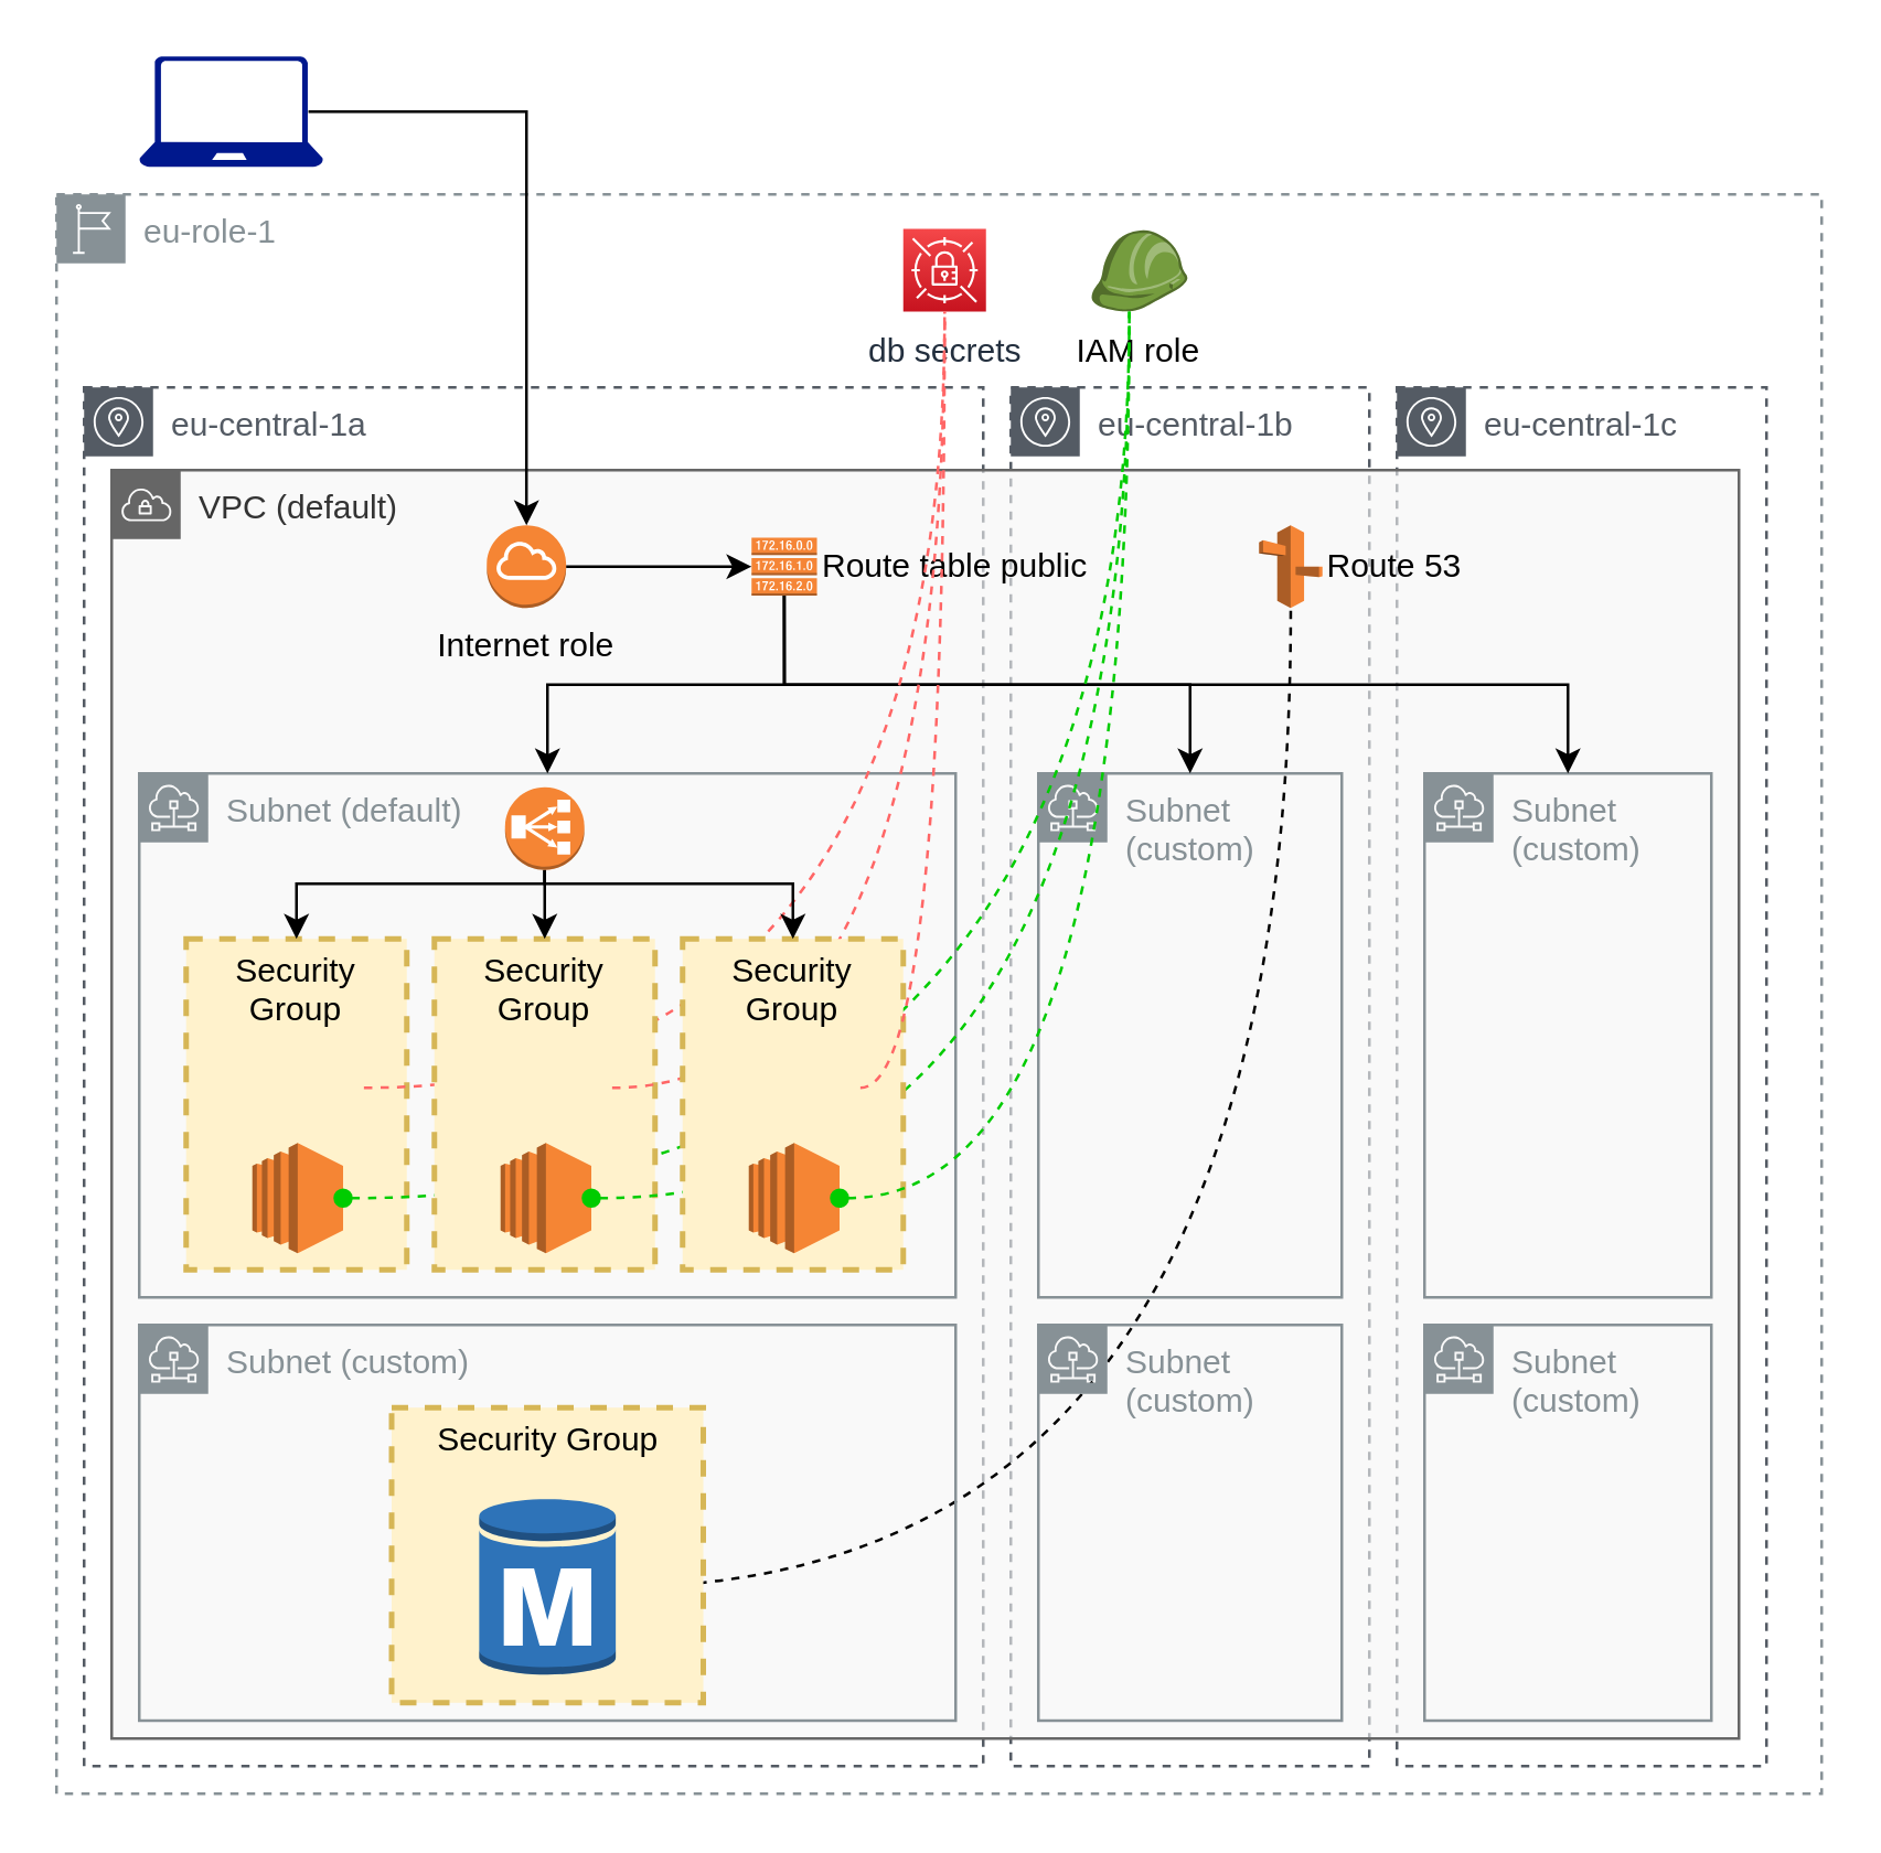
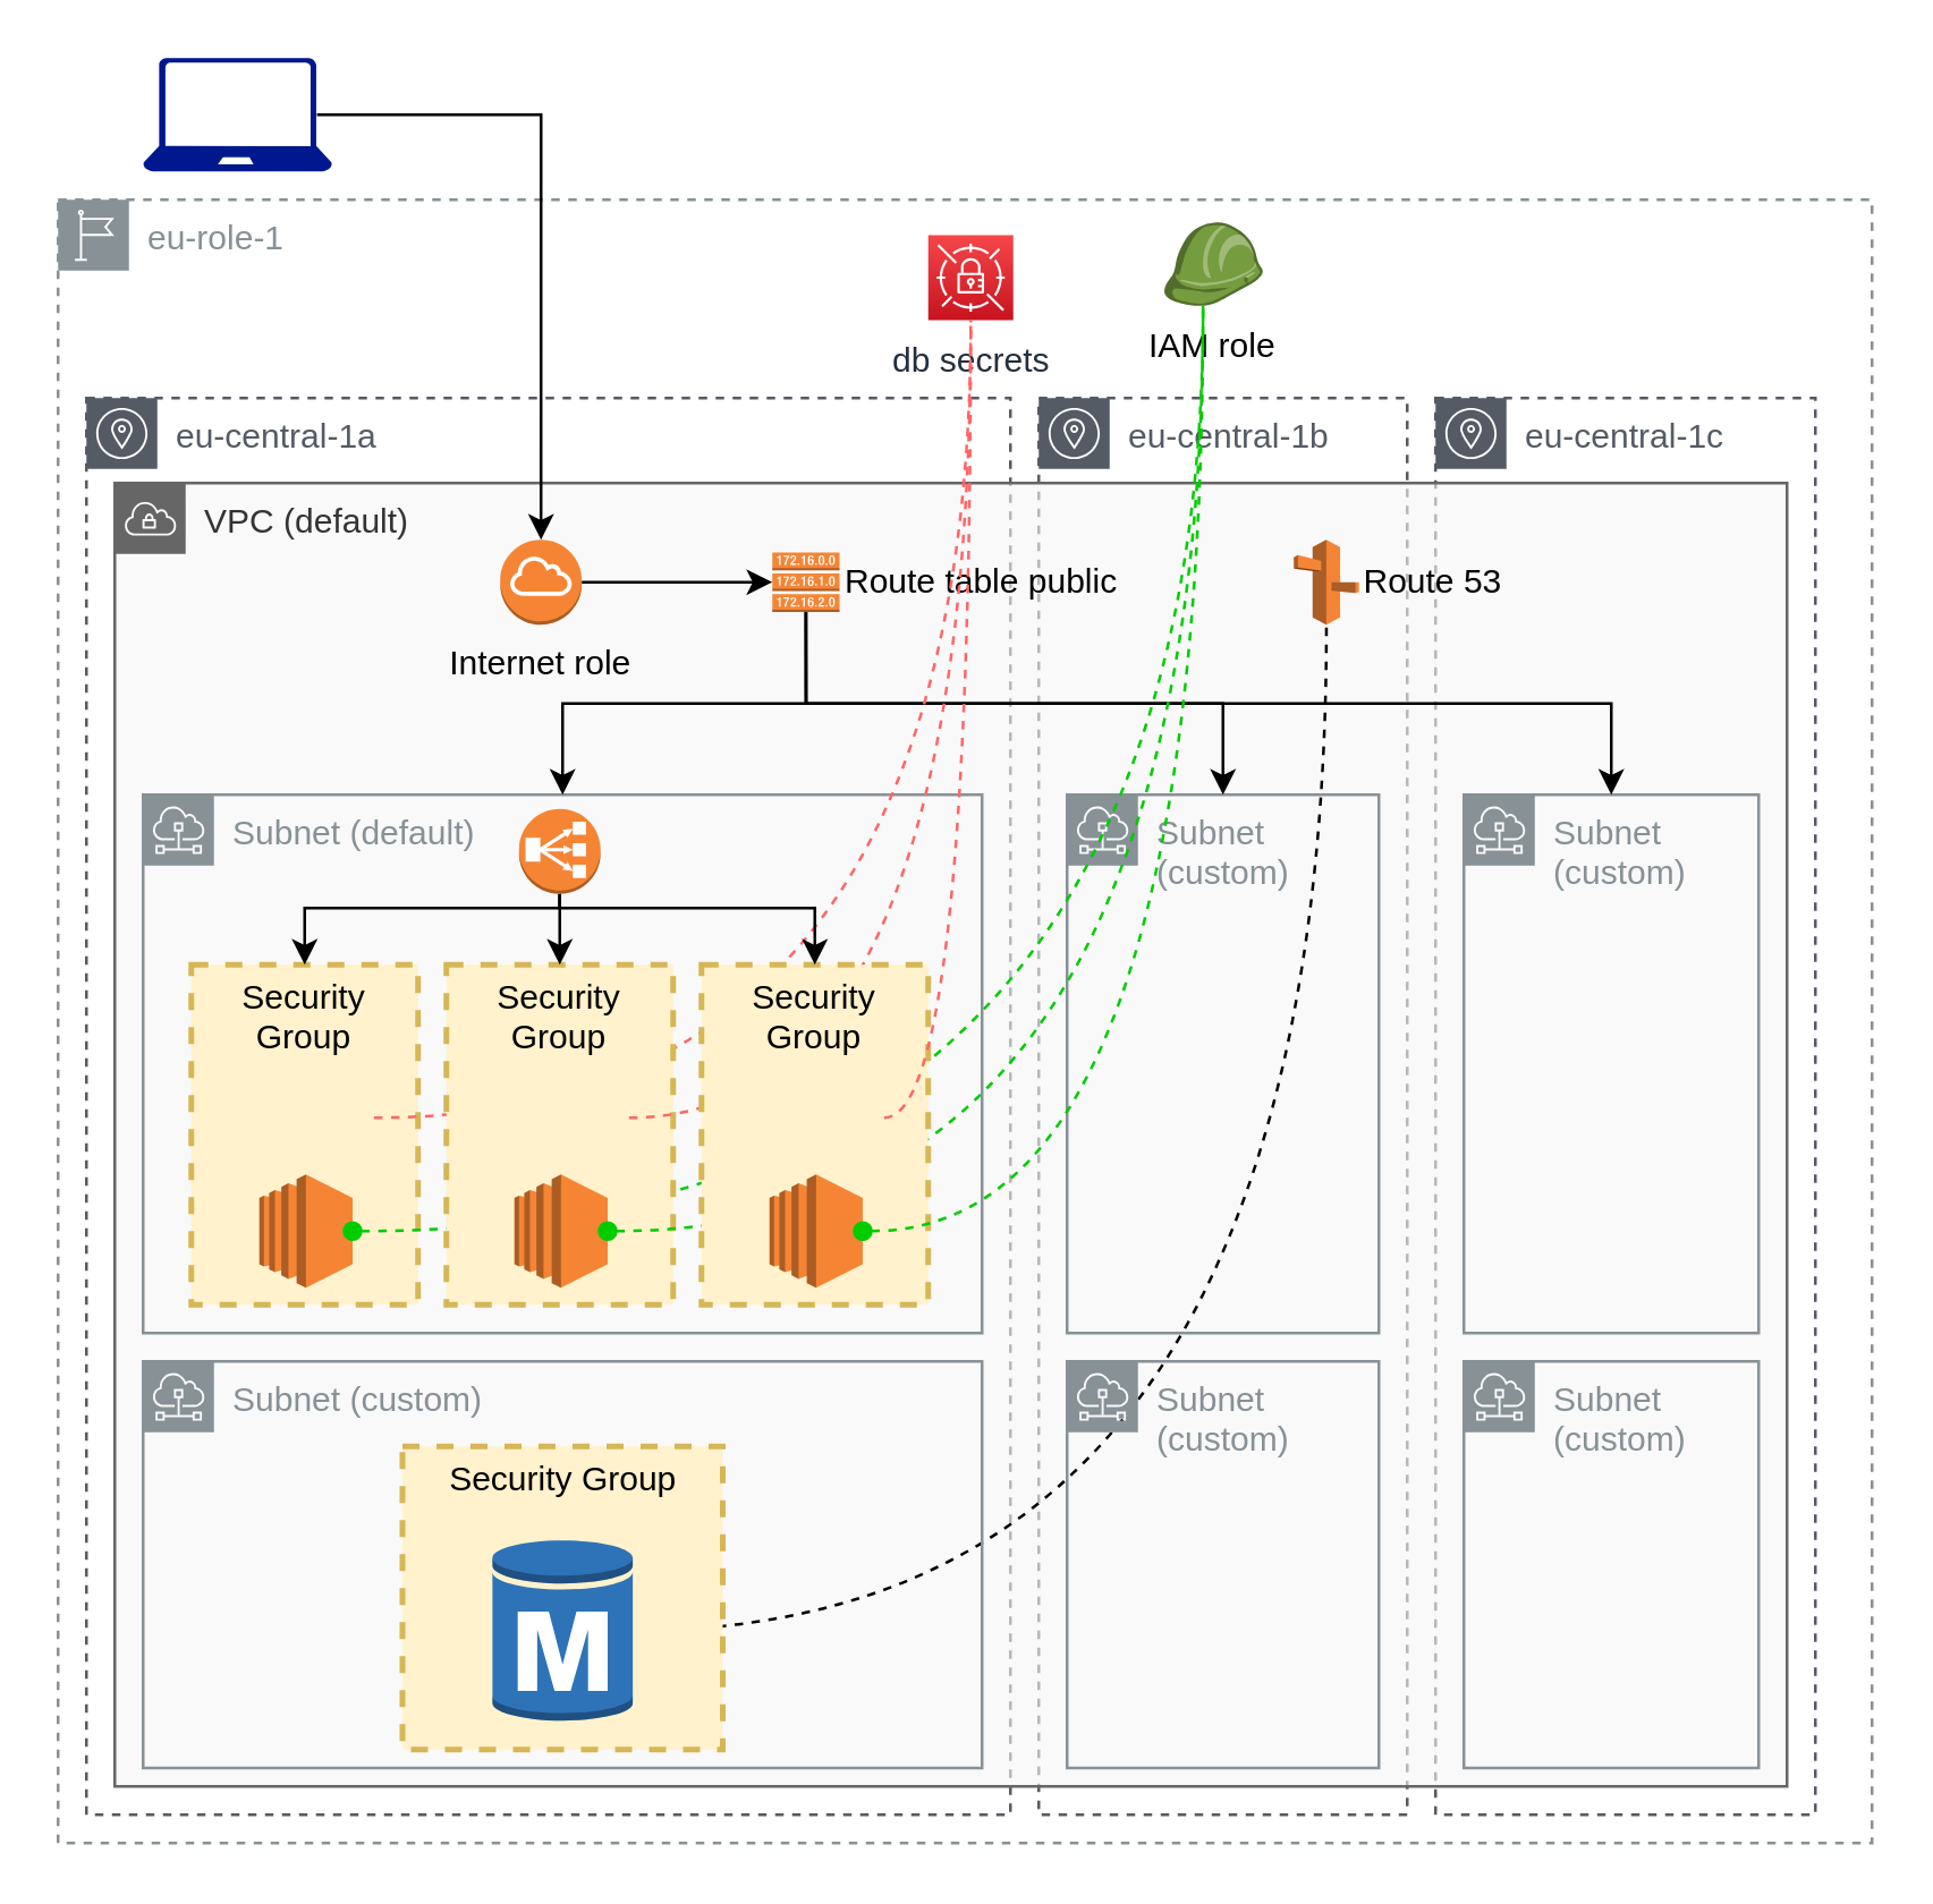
- <mxCell id="23" value="IAM role" style="outlineConnect=0;dashed=0;verticalLabelPosition=bottom;verticalAlign=top;align=center;html=1;shape=mxgraph.aws3.role;fillColor=#759C3E;gradientColor=none;" parent="1" vertex="1"><mxGeometry x="394.93" y="83" width="35.07" height="29.5" as="geometry" /></mxCell>
+ <mxCell id="23" value="IAM role" style="outlineConnect=0;dashed=0;verticalLabelPosition=bottom;verticalAlign=top;align=center;html=1;shape=mxgraph.aws3.role;fillColor=#759C3E;gradientColor=none;" parent="1" vertex="1"><mxGeometry x="409.93" y="78" width="35.07" height="29.5" as="geometry" /></mxCell>
